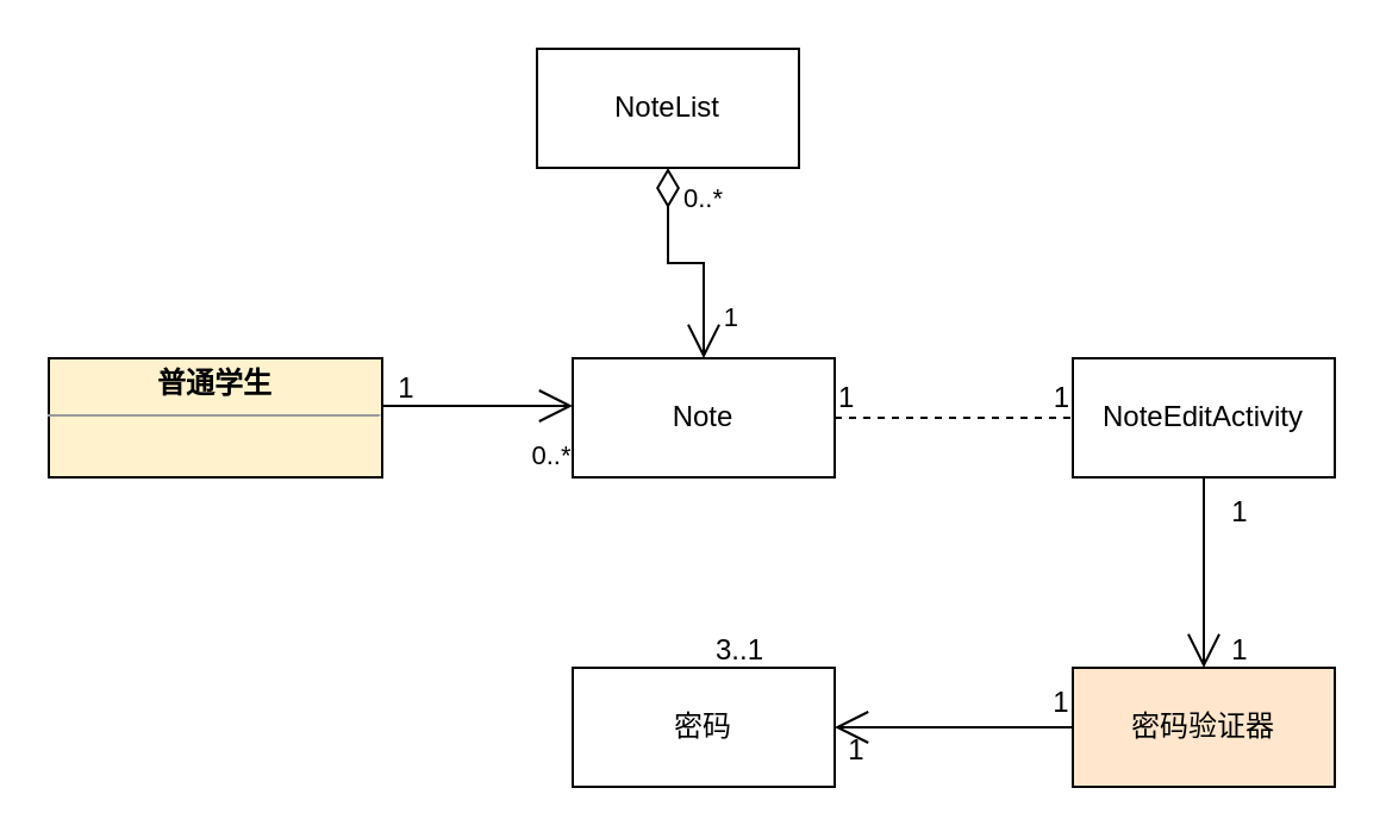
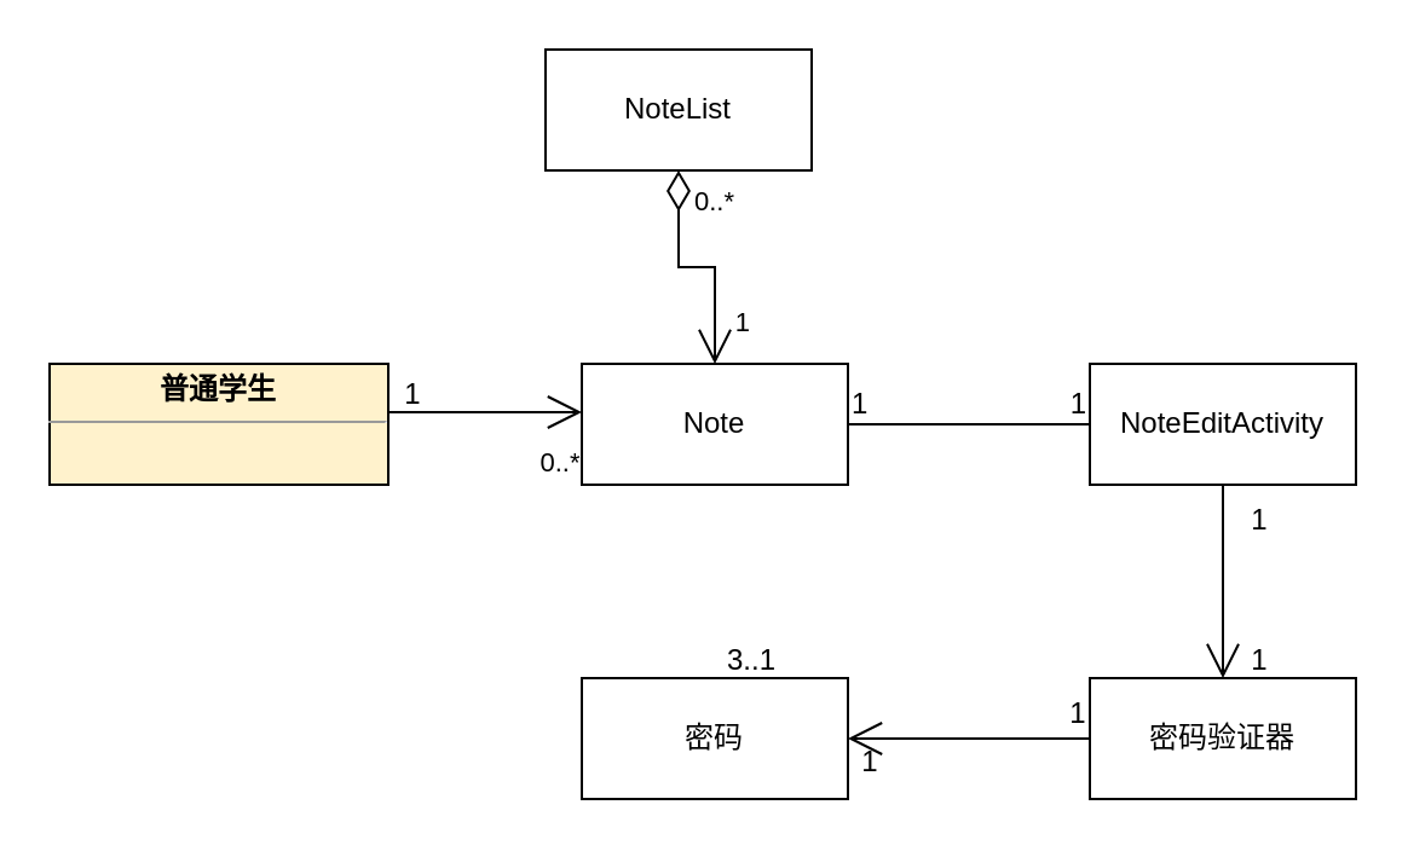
- <mxCell id="12" value="" style="endArrow=none;html=1;rounded=0;exitX=1;exitY=0.5;exitDx=0;exitDy=0;dashed=1;" parent="1" source="5" target="11" edge="1"><mxGeometry relative="1" as="geometry"><mxPoint x="290" y="300" as="sourcePoint" /><mxPoint x="450" y="300" as="targetPoint" /></mxGeometry></mxCell>
+ <mxCell id="12" value="" style="endArrow=none;html=1;rounded=0;exitX=1;exitY=0.5;exitDx=0;exitDy=0;" parent="1" source="5" target="11" edge="1"><mxGeometry relative="1" as="geometry"><mxPoint x="290" y="300" as="sourcePoint" /><mxPoint x="450" y="300" as="targetPoint" /></mxGeometry></mxCell>
- <mxCell id="15" value="密码验证器" style="html=1;whiteSpace=wrap;fillColor=#ffe6cc;" parent="1" vertex="1"><mxGeometry x="450" y="280" width="110" height="50" as="geometry" /></mxCell>
+ <mxCell id="15" value="密码验证器" style="html=1;whiteSpace=wrap;" parent="1" vertex="1"><mxGeometry x="450" y="280" width="110" height="50" as="geometry" /></mxCell>
